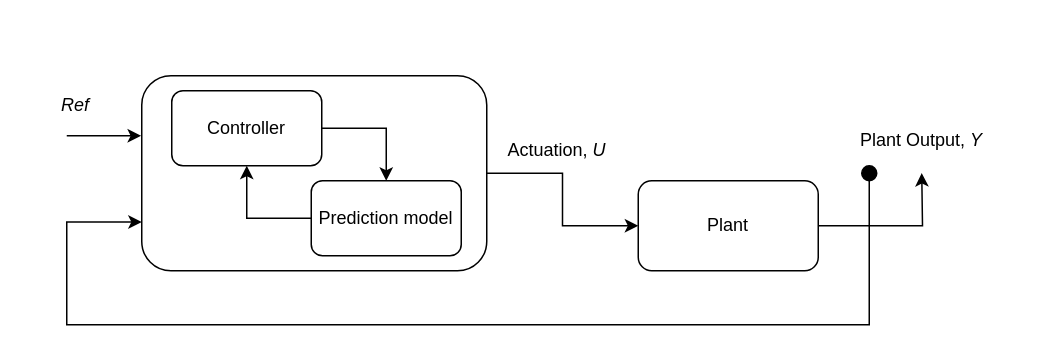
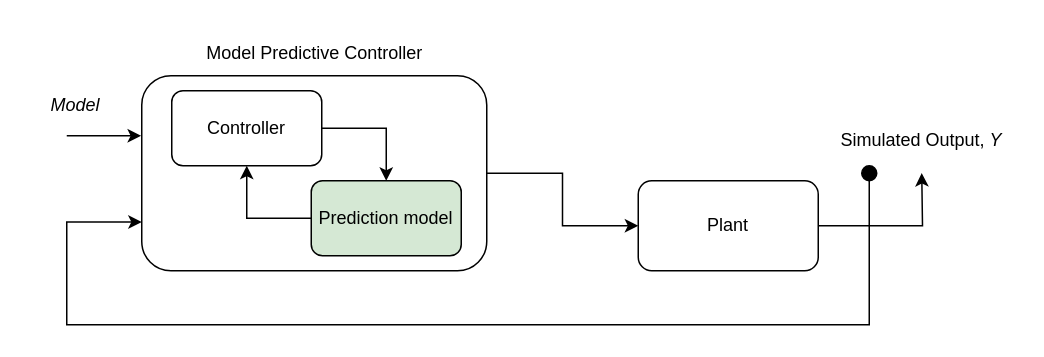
+ <mxCell id="14" value="Model Predictive Controller" style="text;html=1;strokeColor=none;fillColor=none;align=center;verticalAlign=middle;whiteSpace=wrap;rounded=0;" vertex="1" parent="1"><mxGeometry x="131.5" y="20" width="155" height="30" as="geometry" /></mxCell>
- <mxCell id="17" value="&lt;i&gt;Ref&lt;/i&gt;" style="text;html=1;strokeColor=none;fillColor=none;align=center;verticalAlign=middle;whiteSpace=wrap;rounded=0;" vertex="1" parent="1"><mxGeometry x="20" y="55" width="60" height="30" as="geometry" /></mxCell>
+ <mxCell id="17" value="&lt;i&gt;Model&lt;/i&gt;" style="text;html=1;strokeColor=none;fillColor=none;align=center;verticalAlign=middle;whiteSpace=wrap;rounded=0;" vertex="1" parent="1"><mxGeometry x="20" y="55" width="60" height="30" as="geometry" /></mxCell>
- <mxCell id="16" value="Plant Output, &lt;i&gt;Y&lt;/i&gt; " style="text;html=1;strokeColor=none;fillColor=none;align=center;verticalAlign=middle;whiteSpace=wrap;rounded=0;" vertex="1" parent="1"><mxGeometry x="554" y="78" width="120" height="30" as="geometry" /></mxCell>
+ <mxCell id="16" value="Simulated Output, &lt;i&gt;Y&lt;/i&gt; " style="text;html=1;strokeColor=none;fillColor=none;align=center;verticalAlign=middle;whiteSpace=wrap;rounded=0;" vertex="1" parent="1"><mxGeometry x="554" y="78" width="120" height="30" as="geometry" /></mxCell>
- <mxCell id="15" value="Actuation, &lt;i&gt;U&lt;/i&gt; " style="text;html=1;strokeColor=none;fillColor=none;align=center;verticalAlign=middle;whiteSpace=wrap;rounded=0;" vertex="1" parent="1"><mxGeometry x="331" y="85" width="80" height="30" as="geometry" /></mxCell>
- <mxCell id="8" value="Prediction model" style="rounded=1;whiteSpace=wrap;html=1;" vertex="1" parent="4"><mxGeometry x="113" y="70" width="100" height="50" as="geometry" /></mxCell>
+ <mxCell id="8" value="Prediction model" style="rounded=1;whiteSpace=wrap;html=1;fillColor=#d5e8d4;" vertex="1" parent="4"><mxGeometry x="113" y="70" width="100" height="50" as="geometry" /></mxCell>
